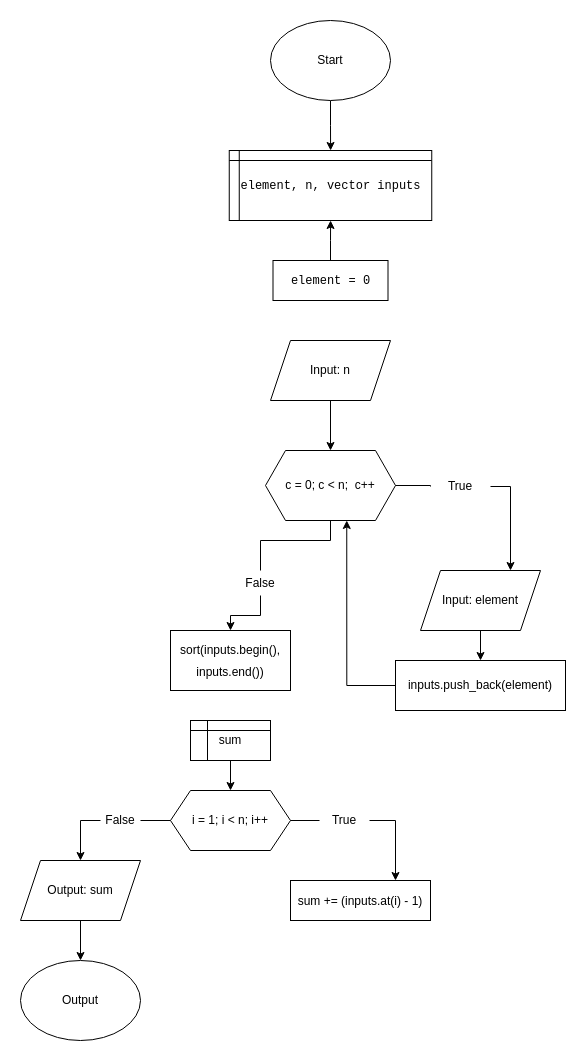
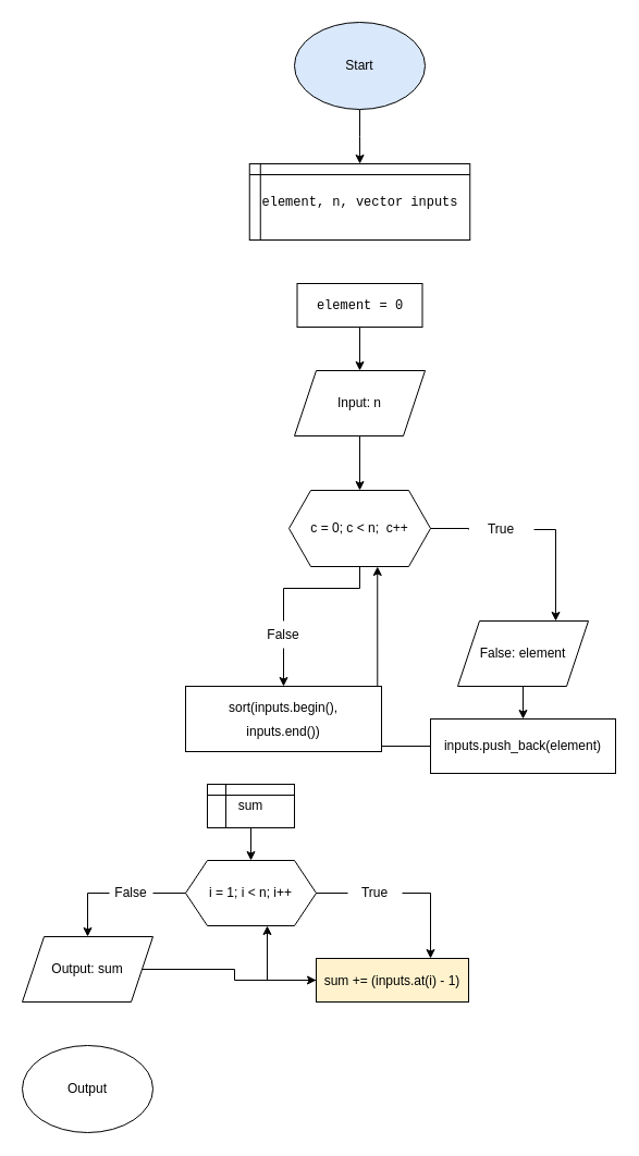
- <mxCell id="3" value="Start" style="ellipse;whiteSpace=wrap;html=1;" vertex="1" parent="1"><mxGeometry x="270" y="20" width="120" height="80" as="geometry" /></mxCell>
+ <mxCell id="3" value="Start" style="ellipse;whiteSpace=wrap;html=1;fillColor=#dae8fc;" vertex="1" parent="1"><mxGeometry x="270" y="20" width="120" height="80" as="geometry" /></mxCell>
- <mxCell id="5" value="" style="edgeStyle=orthogonalEdgeStyle;rounded=0;orthogonalLoop=1;jettySize=auto;html=1;" edge="1" parent="1" source="6" target="4"><mxGeometry relative="1" as="geometry" /></mxCell>
+ <mxCell id="5" value="" style="edgeStyle=orthogonalEdgeStyle;rounded=0;orthogonalLoop=1;jettySize=auto;html=1;" edge="1" parent="1" source="6" target="9"><mxGeometry relative="1" as="geometry" /></mxCell>
- <mxCell id="14" value="Input: element" style="shape=parallelogram;perimeter=parallelogramPerimeter;whiteSpace=wrap;html=1;fixedSize=1;" vertex="1" parent="1"><mxGeometry x="420" y="570" width="120" height="60" as="geometry" /></mxCell>
+ <mxCell id="14" value="False: element" style="shape=parallelogram;perimeter=parallelogramPerimeter;whiteSpace=wrap;html=1;fixedSize=1;" vertex="1" parent="1"><mxGeometry x="420" y="570" width="120" height="60" as="geometry" /></mxCell>
- <mxCell id="19" value="&lt;div style=&quot;line-height: 22px; white-space: pre;&quot;&gt;&lt;font face=&quot;Helvetica&quot; style=&quot;&quot;&gt;sort(inputs.begin(),&lt;/font&gt;&lt;/div&gt;&lt;div style=&quot;line-height: 22px; white-space: pre;&quot;&gt;&lt;font face=&quot;Helvetica&quot; style=&quot;&quot;&gt;inputs.end())&lt;/font&gt;&lt;/div&gt;" style="rounded=0;whiteSpace=wrap;html=1;" vertex="1" parent="1"><mxGeometry x="170" y="630" width="120" height="60" as="geometry" /></mxCell>
+ <mxCell id="19" value="&lt;div style=&quot;line-height: 22px; white-space: pre;&quot;&gt;&lt;font face=&quot;Helvetica&quot; style=&quot;&quot;&gt;sort(inputs.begin(),&lt;/font&gt;&lt;/div&gt;&lt;div style=&quot;line-height: 22px; white-space: pre;&quot;&gt;&lt;font face=&quot;Helvetica&quot; style=&quot;&quot;&gt;inputs.end())&lt;/font&gt;&lt;/div&gt;" style="rounded=0;whiteSpace=wrap;html=1;" vertex="1" parent="1"><mxGeometry x="170" y="630" width="180" height="60" as="geometry" /></mxCell>
+ <mxCell id="27" style="edgeStyle=orthogonalEdgeStyle;rounded=0;orthogonalLoop=1;jettySize=auto;html=1;entryX=0.625;entryY=1;entryDx=0;entryDy=0;exitX=0;exitY=0.5;exitDx=0;exitDy=0;" edge="1" parent="1" source="28" target="26"><mxGeometry relative="1" as="geometry" /></mxCell>
- <mxCell id="28" value="&lt;div style=&quot;line-height: 22px; white-space: pre;&quot;&gt;&lt;font style=&quot;&quot;&gt;sum += (inputs.at(i) - 1)&lt;/font&gt;&lt;/div&gt;" style="rounded=0;whiteSpace=wrap;html=1;" vertex="1" parent="1"><mxGeometry x="290" y="880" width="140" height="40" as="geometry" /></mxCell>
+ <mxCell id="28" value="&lt;div style=&quot;line-height: 22px; white-space: pre;&quot;&gt;&lt;font style=&quot;&quot;&gt;sum += (inputs.at(i) - 1)&lt;/font&gt;&lt;/div&gt;" style="rounded=0;whiteSpace=wrap;html=1;fillColor=#fff2cc;" vertex="1" parent="1"><mxGeometry x="290" y="880" width="140" height="40" as="geometry" /></mxCell>
- <mxCell id="31" value="" style="edgeStyle=orthogonalEdgeStyle;rounded=0;orthogonalLoop=1;jettySize=auto;html=1;" edge="1" parent="1" source="32" target="7"><mxGeometry relative="1" as="geometry" /></mxCell>
+ <mxCell id="31" value="" style="edgeStyle=orthogonalEdgeStyle;rounded=0;orthogonalLoop=1;jettySize=auto;html=1;" edge="1" parent="1" source="32" target="28"><mxGeometry relative="1" as="geometry" /></mxCell>
